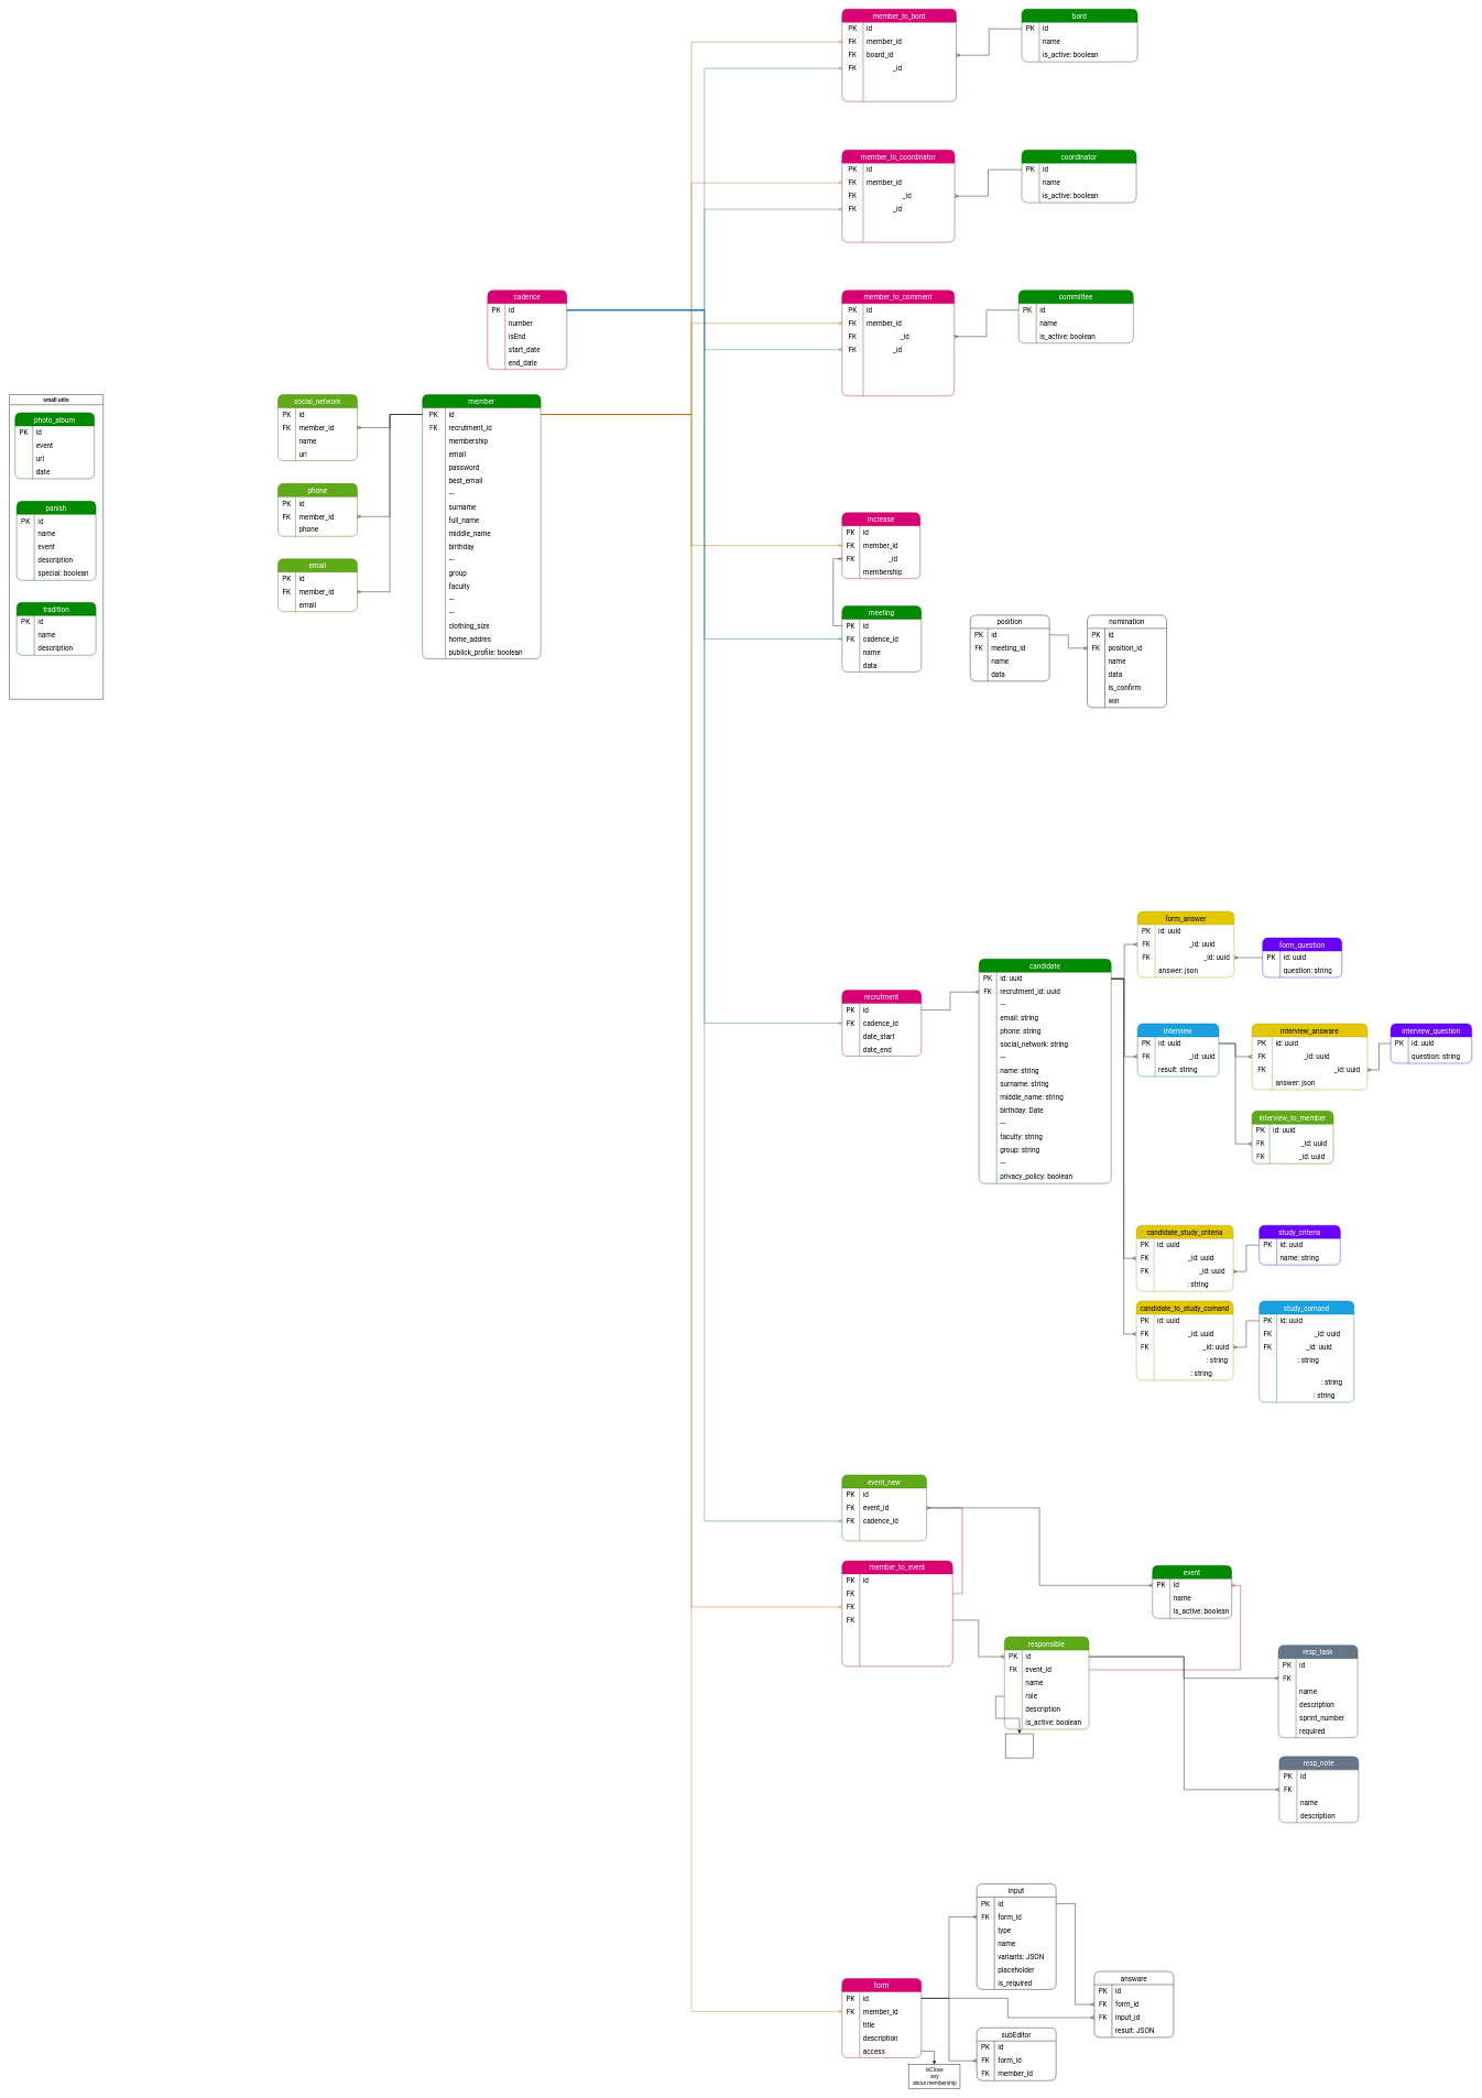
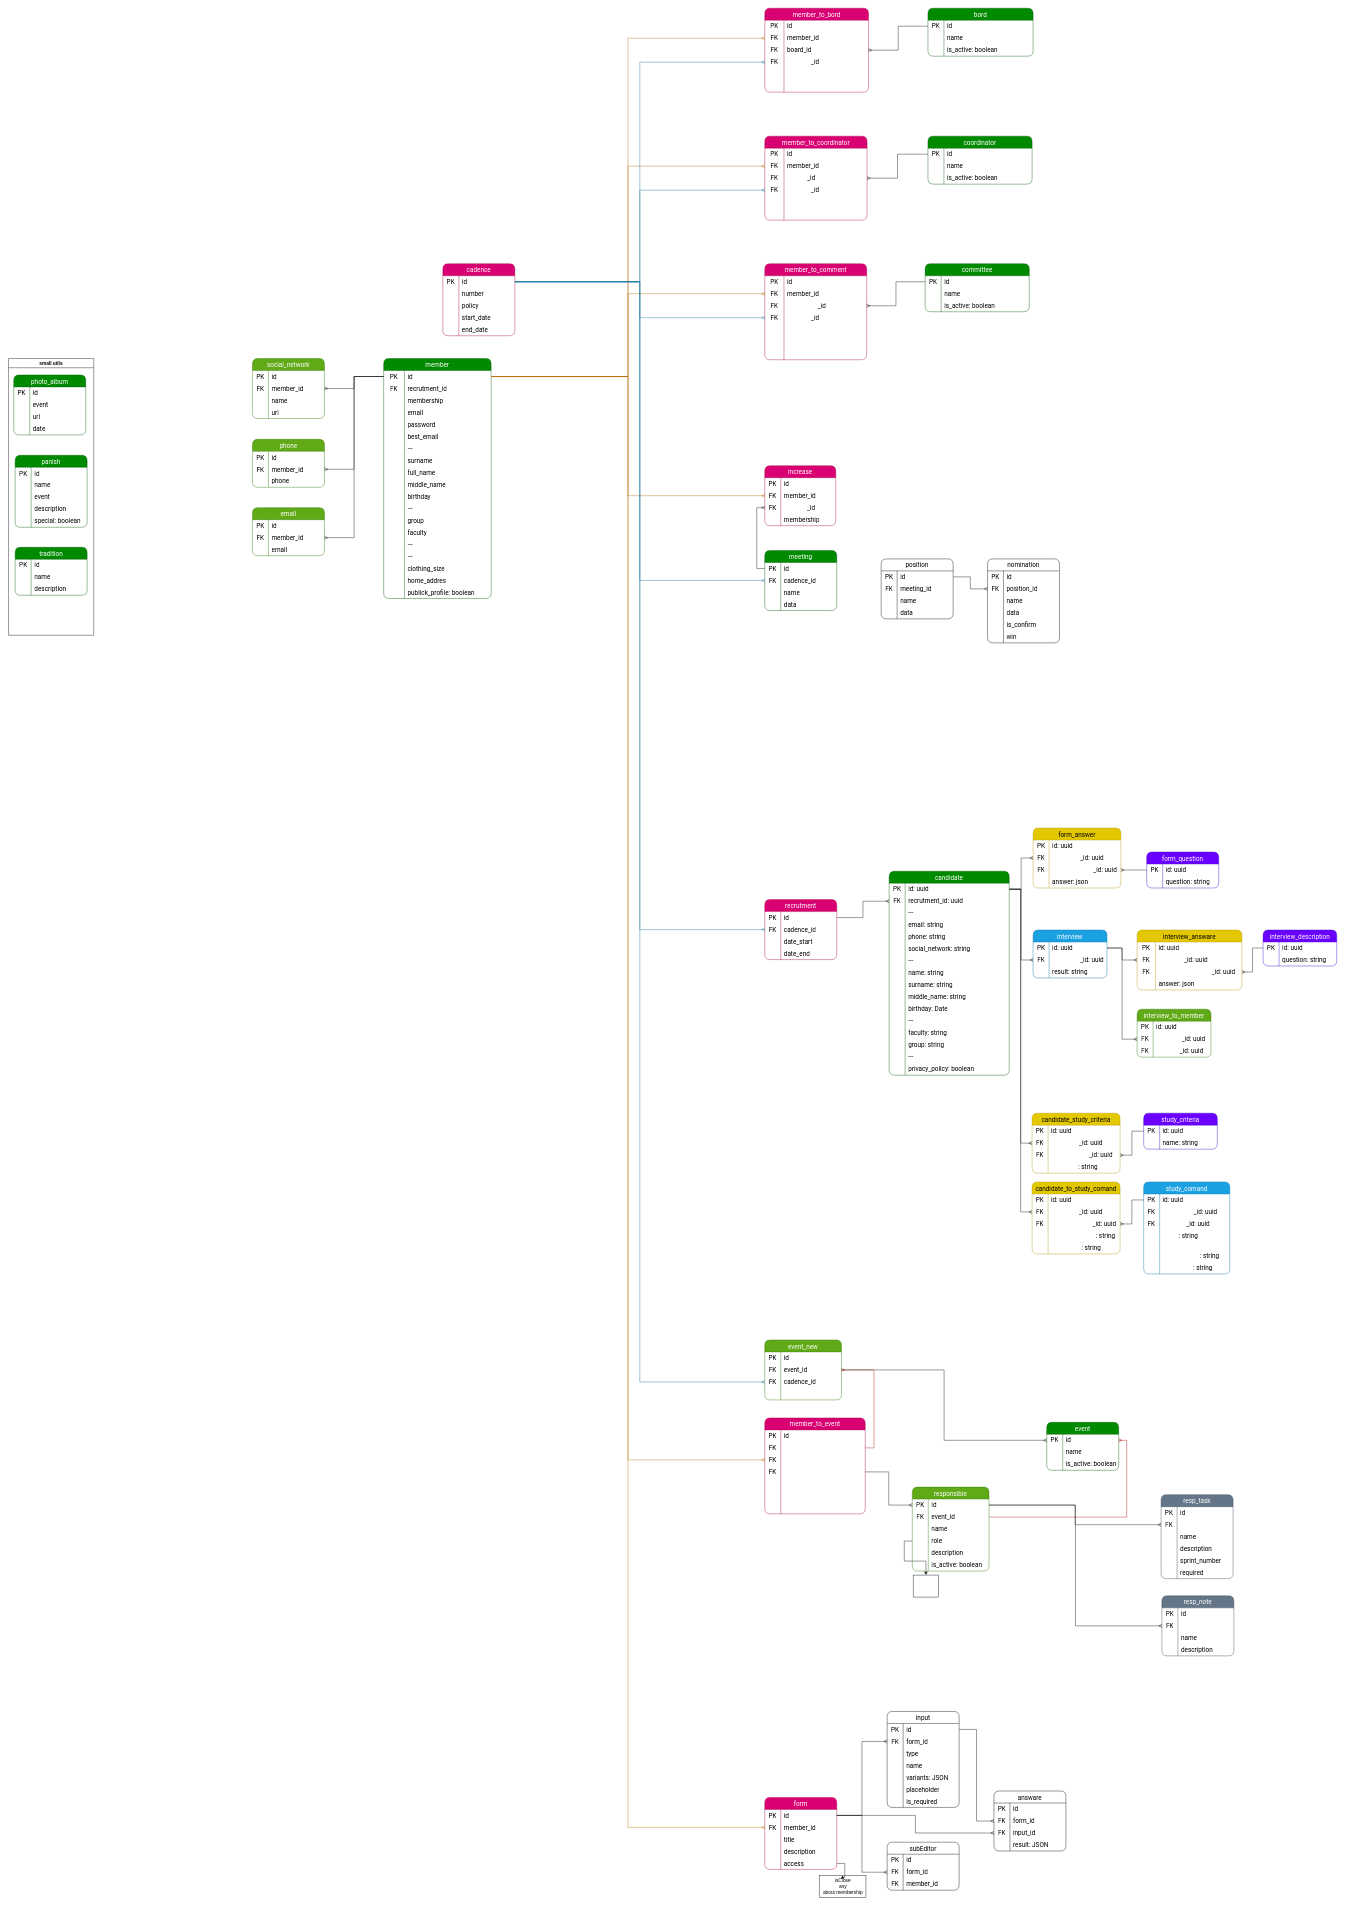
- <mxCell id="197" value="&lt;span style=&quot;color: rgb(255, 255, 255); text-align: center;&quot;&gt;coordinator&lt;/span&gt;_id" style="shape=partialRectangle;html=1;whiteSpace=wrap;connectable=0;fillColor=none;top=0;left=0;bottom=0;right=0;align=left;spacingLeft=6;overflow=hidden;strokeColor=inherit;fontSize=16;fontFamily=Roboto;fontSource=https%3A%2F%2Ffonts.googleapis.com%2Fcss%3Ffamily%3DRoboto;" parent="195" vertex="1"><mxGeometry x="48" width="208" height="30" as="geometry"><mxRectangle width="208" height="30" as="alternateBounds" /></mxGeometry></mxCell>
+ <mxCell id="197" value="&lt;span style=&quot;color: rgb(255, 255, 255); text-align: center;&quot;&gt;privacy&lt;/span&gt;_id" style="shape=partialRectangle;html=1;whiteSpace=wrap;connectable=0;fillColor=none;top=0;left=0;bottom=0;right=0;align=left;spacingLeft=6;overflow=hidden;strokeColor=inherit;fontSize=16;fontFamily=Roboto;fontSource=https%3A%2F%2Ffonts.googleapis.com%2Fcss%3Ffamily%3DRoboto;" parent="195" vertex="1"><mxGeometry x="48" width="208" height="30" as="geometry"><mxRectangle width="208" height="30" as="alternateBounds" /></mxGeometry></mxCell>
- <mxCell id="109" value="isEnd" style="shape=partialRectangle;html=1;whiteSpace=wrap;connectable=0;fillColor=none;top=0;left=0;bottom=0;right=0;align=left;spacingLeft=6;overflow=hidden;strokeColor=inherit;fontSize=16;fontFamily=Roboto;fontSource=https%3A%2F%2Ffonts.googleapis.com%2Fcss%3Ffamily%3DRoboto;" parent="107" vertex="1"><mxGeometry x="40" width="140" height="30" as="geometry"><mxRectangle width="140" height="30" as="alternateBounds" /></mxGeometry></mxCell>
+ <mxCell id="109" value="policy" style="shape=partialRectangle;html=1;whiteSpace=wrap;connectable=0;fillColor=none;top=0;left=0;bottom=0;right=0;align=left;spacingLeft=6;overflow=hidden;strokeColor=inherit;fontSize=16;fontFamily=Roboto;fontSource=https%3A%2F%2Ffonts.googleapis.com%2Fcss%3Ffamily%3DRoboto;" parent="107" vertex="1"><mxGeometry x="40" width="140" height="30" as="geometry"><mxRectangle width="140" height="30" as="alternateBounds" /></mxGeometry></mxCell>
- <mxCell id="583" value="interview_question" style="shape=table;startSize=30;container=1;collapsible=0;childLayout=tableLayout;fixedRows=1;rowLines=0;fontStyle=0;fontSize=16;rounded=1;swimlaneLine=1;fontFamily=Roboto;fontSource=https%3A%2F%2Ffonts.googleapis.com%2Fcss%3Ffamily%3DRoboto;fillColor=#6a00ff;fontColor=#ffffff;strokeColor=#3700CC;" vertex="1" parent="1"><mxGeometry x="3157" y="2325" width="184.169" height="90" as="geometry" /></mxCell>
+ <mxCell id="583" value="interview_description" style="shape=table;startSize=30;container=1;collapsible=0;childLayout=tableLayout;fixedRows=1;rowLines=0;fontStyle=0;fontSize=16;rounded=1;swimlaneLine=1;fontFamily=Roboto;fontSource=https%3A%2F%2Ffonts.googleapis.com%2Fcss%3Ffamily%3DRoboto;fillColor=#6a00ff;fontColor=#ffffff;strokeColor=#3700CC;" vertex="1" parent="1"><mxGeometry x="3157" y="2325" width="184.169" height="90" as="geometry" /></mxCell>
- <mxCell id="508" value="isClose&lt;br&gt;any&lt;br&gt;about membership" style="text;html=1;align=center;verticalAlign=middle;resizable=0;points=[];autosize=1;strokeColor=default;fillColor=none;" parent="1" vertex="1"><mxGeometry x="2062" y="4689" width="117" height="55" as="geometry" /></mxCell>
+ <mxCell id="508" value="isClose&lt;br&gt;any&lt;br&gt;about membership" style="text;html=1;align=center;verticalAlign=middle;resizable=0;points=[];autosize=1;strokeColor=default;fillColor=none;" parent="1" vertex="1"><mxGeometry x="2047" y="4689" width="117" height="55" as="geometry" /></mxCell>
